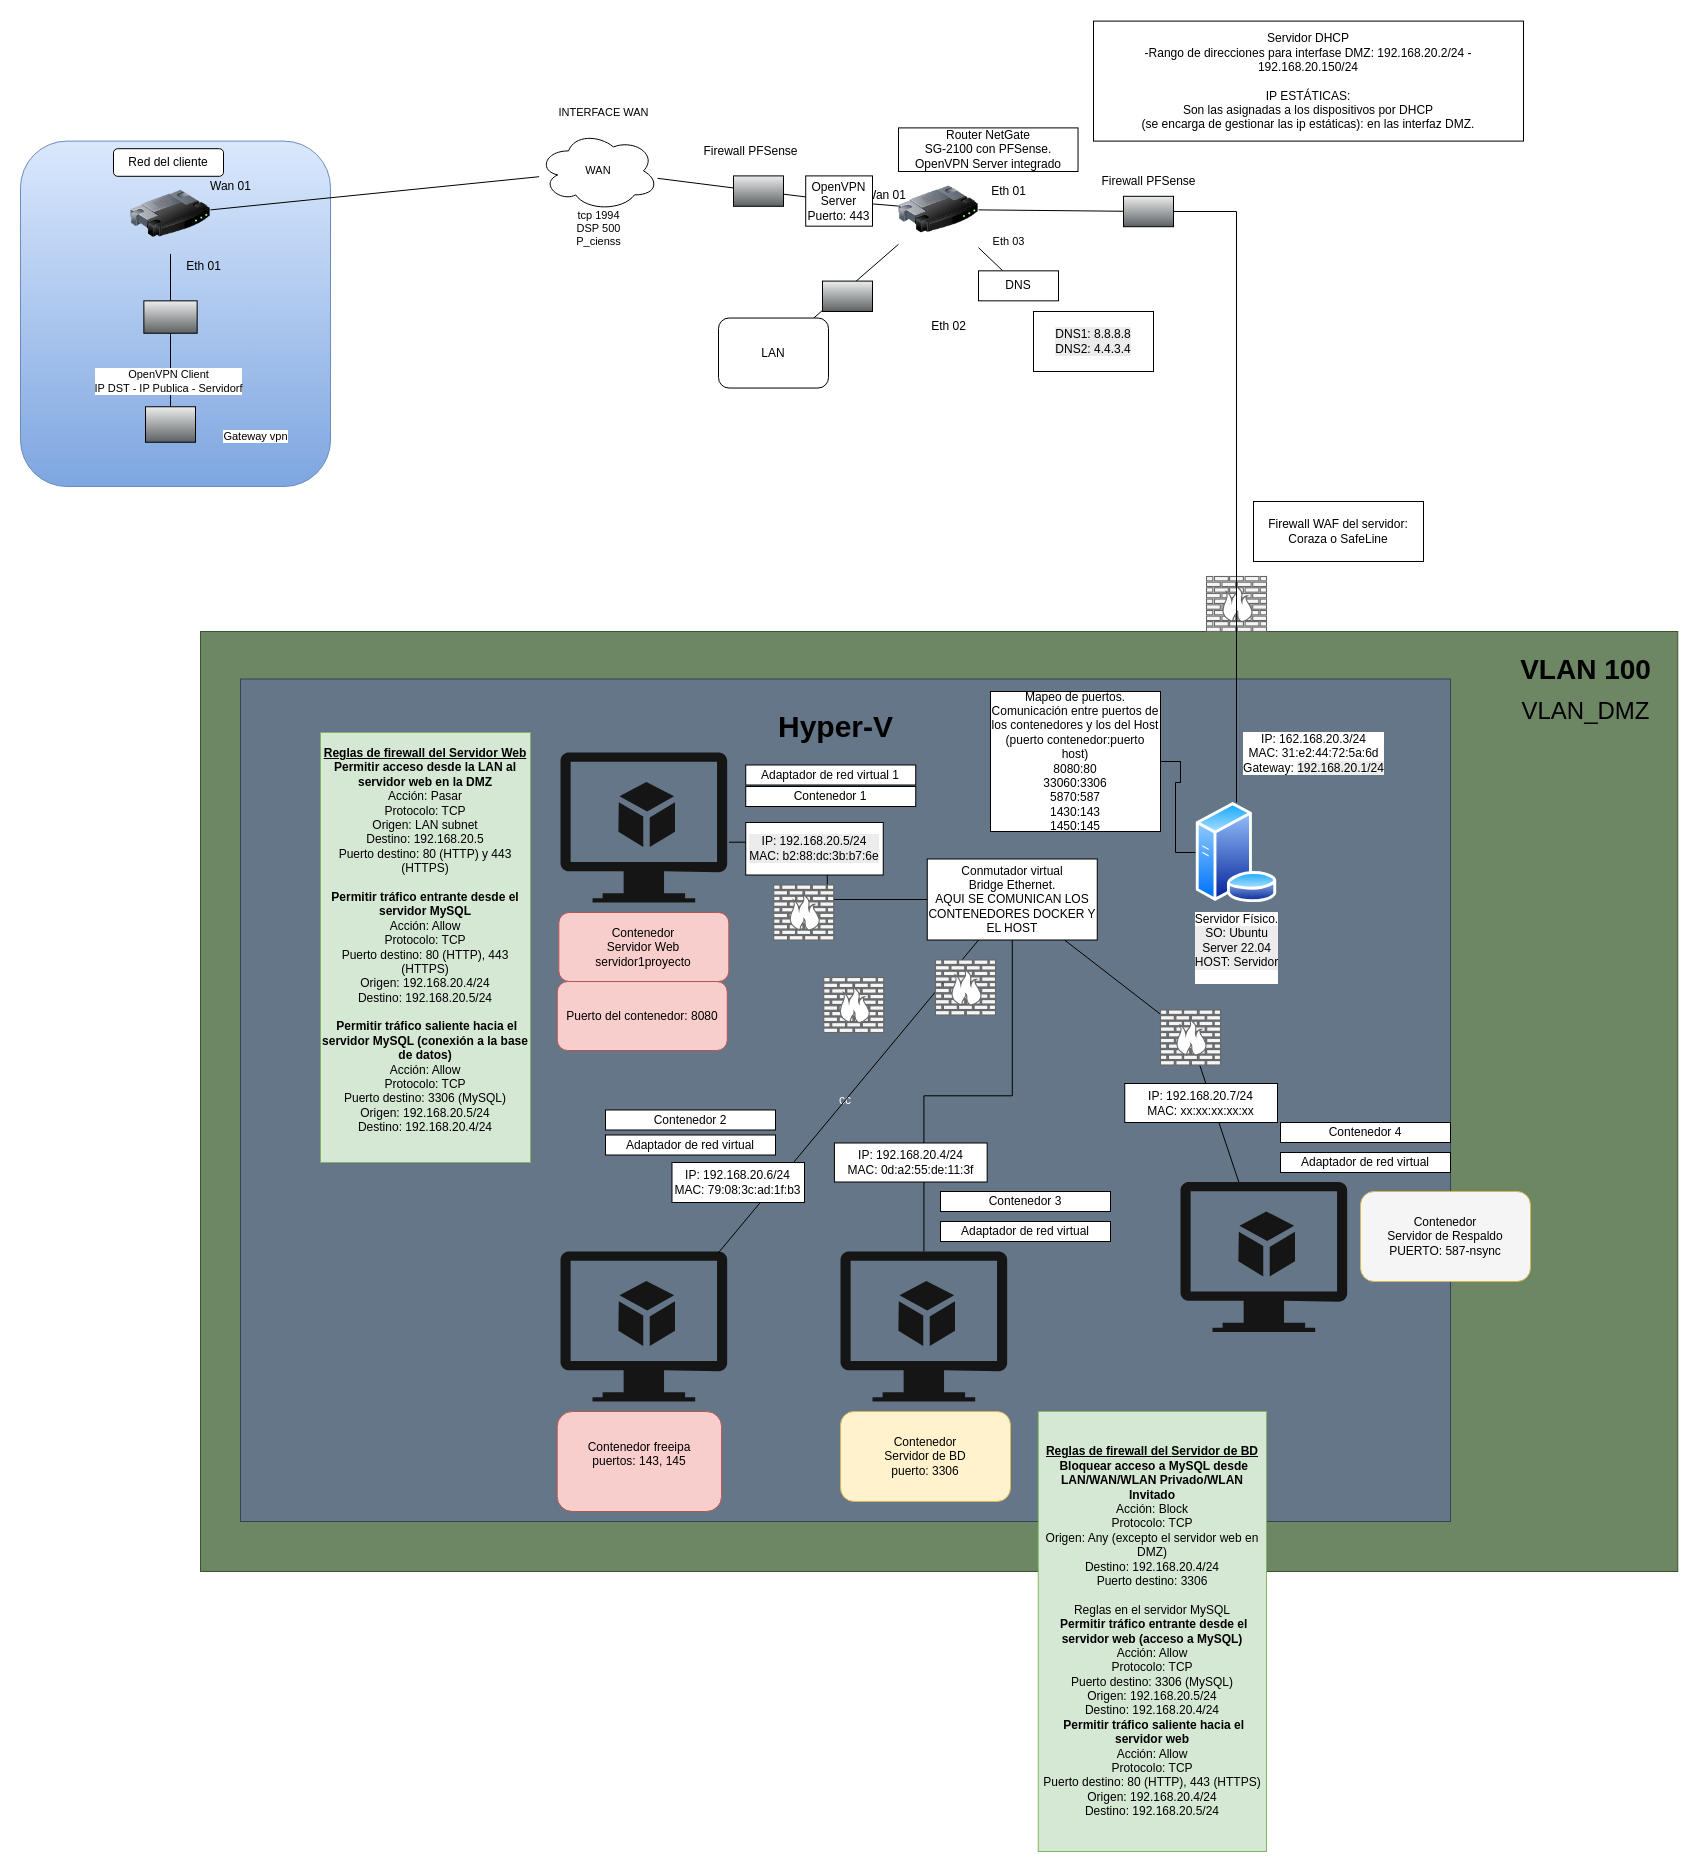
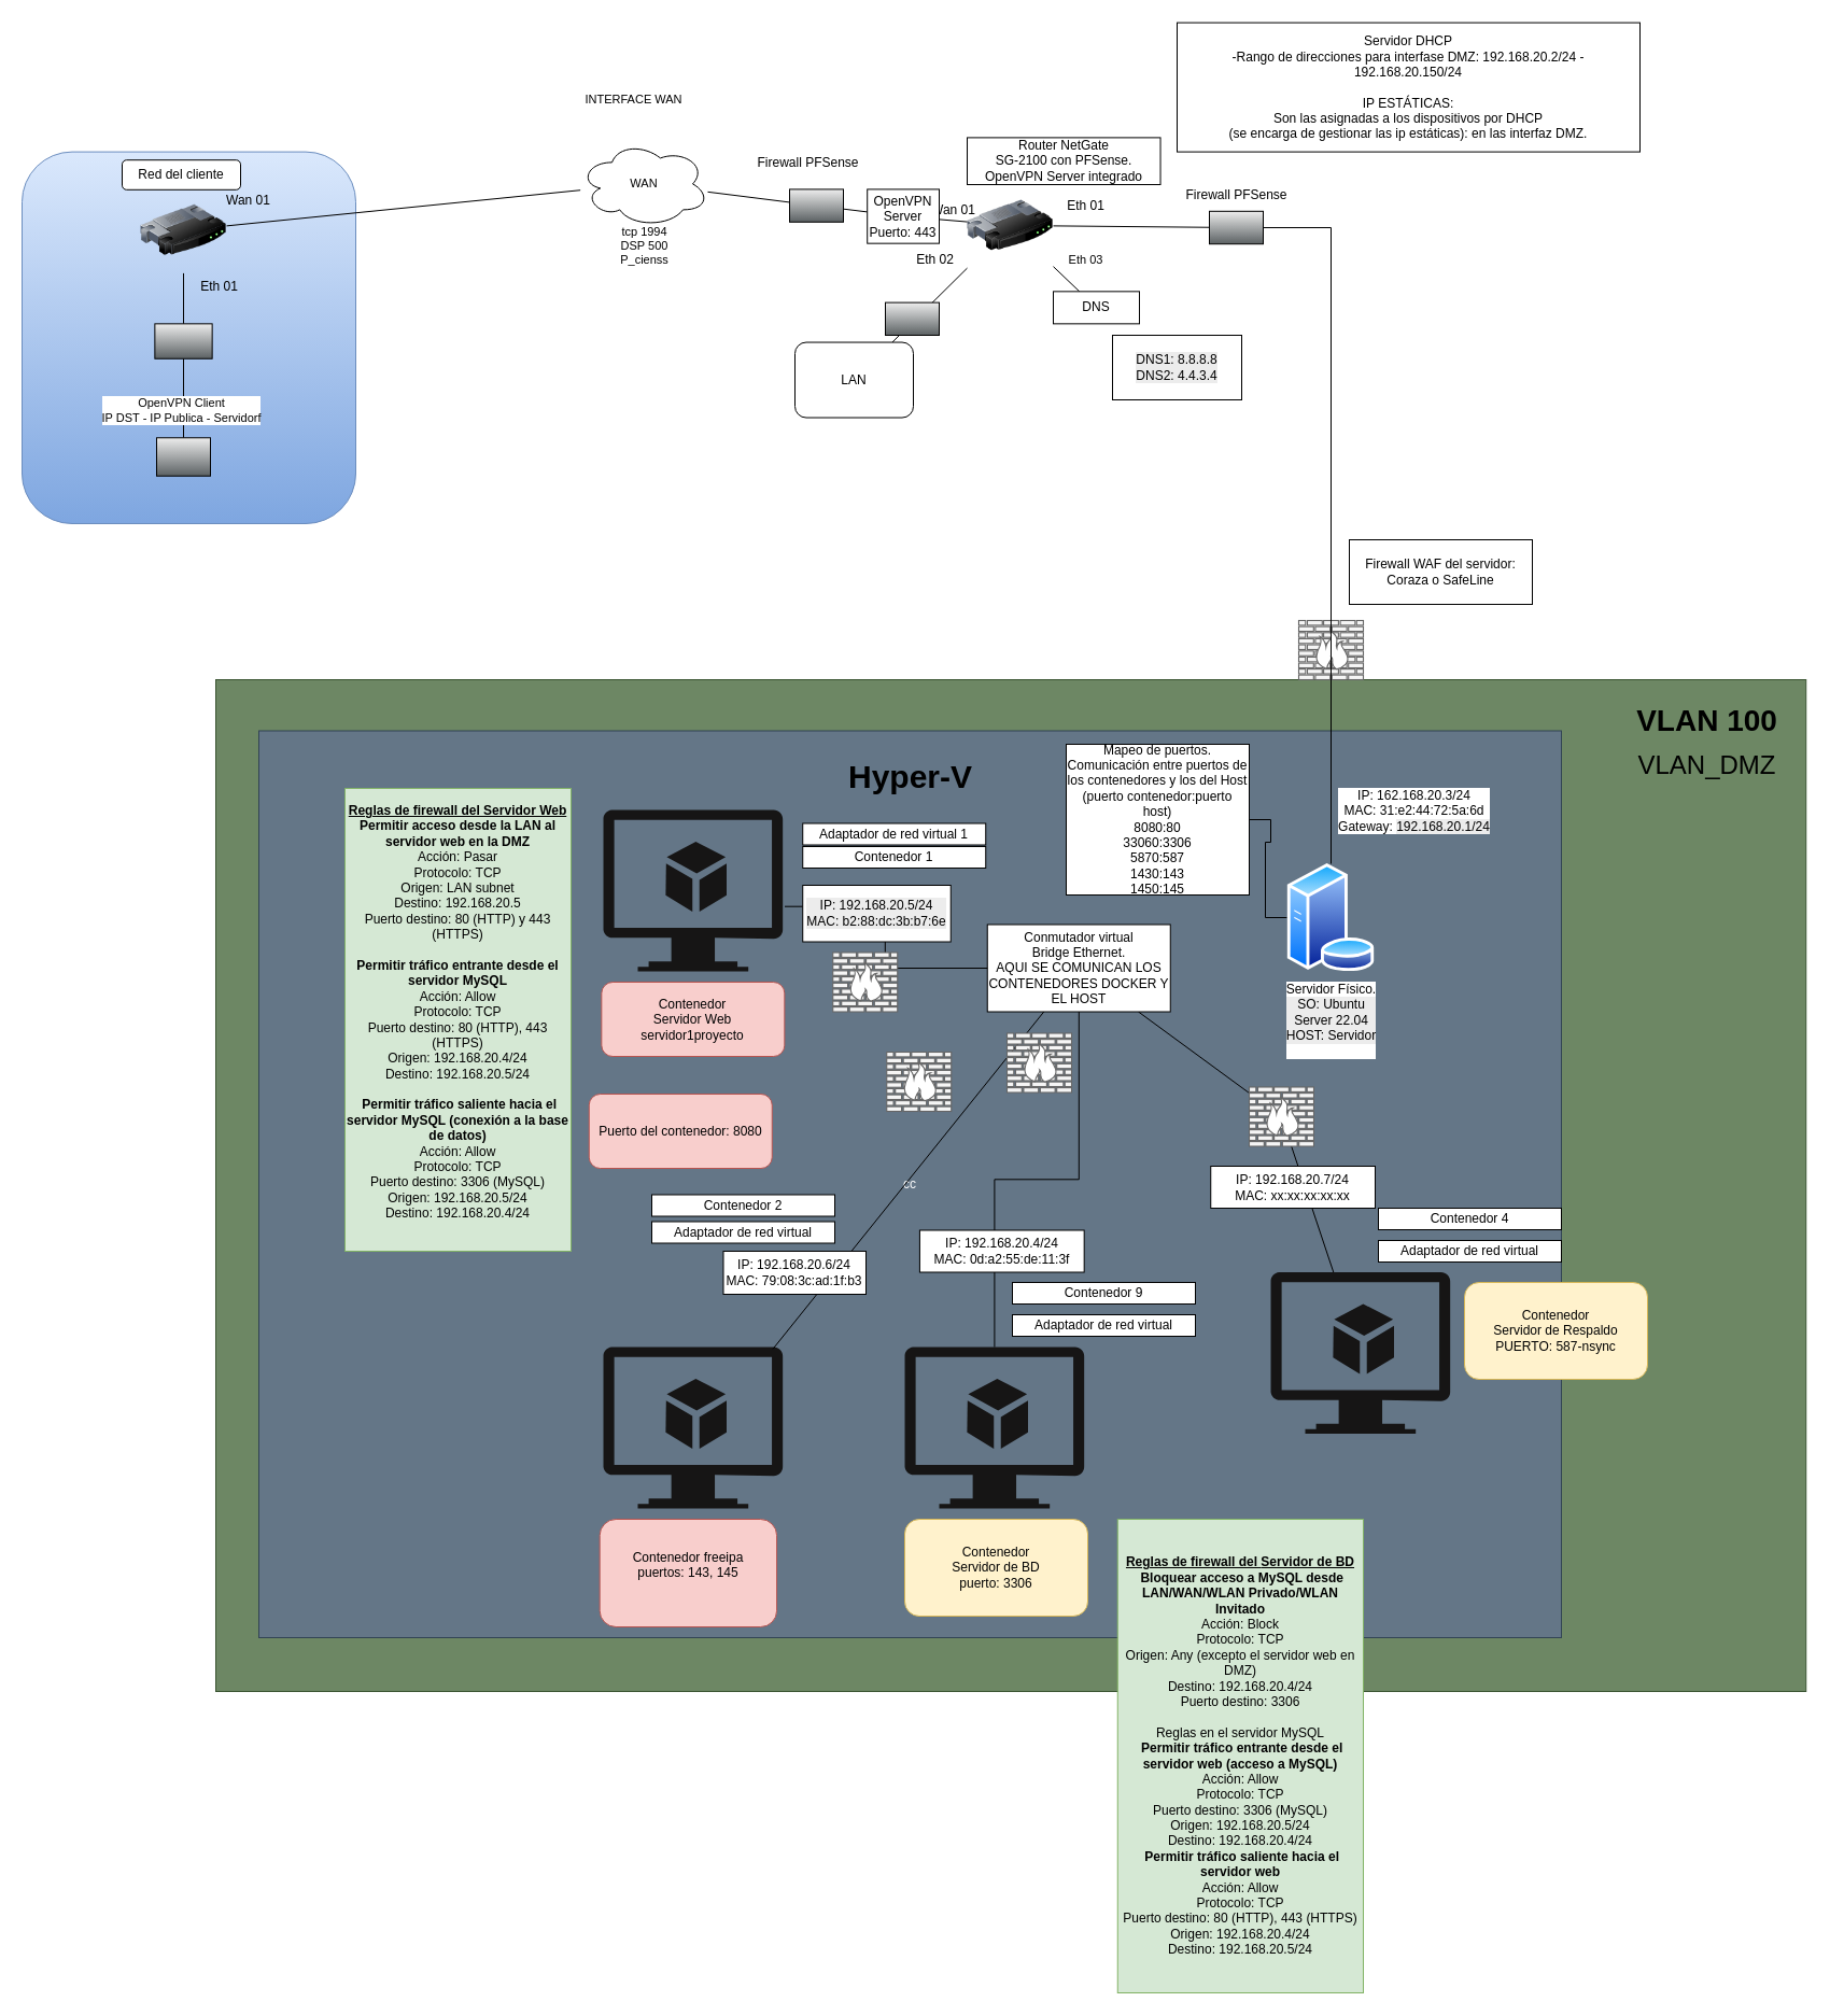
- <mxCell id="14" value="INTERFACE WAN" style="text;html=1;align=center;verticalAlign=middle;resizable=0;points=[];autosize=1;strokeColor=none;fillColor=none;fontFamily=Helvetica;fontSize=11;fontColor=default;labelBackgroundColor=default;" parent="1" vertex="1"><mxGeometry x="548.01" y="97.4" width="110" height="30" as="geometry" /></mxCell>
+ <mxCell id="14" value="INTERFACE WAN" style="text;html=1;align=center;verticalAlign=middle;resizable=0;points=[];autosize=1;strokeColor=none;fillColor=none;fontFamily=Helvetica;fontSize=11;fontColor=default;labelBackgroundColor=default;" parent="1" vertex="1"><mxGeometry x="533.01" y="77.4" width="110" height="30" as="geometry" /></mxCell>
- <mxCell id="71" value="Eth 02" style="text;html=1;align=center;verticalAlign=middle;resizable=0;points=[];autosize=1;strokeColor=none;fillColor=none;" parent="1" vertex="1"><mxGeometry x="918.01" y="310.8" width="60" height="30" as="geometry" /></mxCell>
+ <mxCell id="71" value="Eth 02" style="text;html=1;align=center;verticalAlign=middle;resizable=0;points=[];autosize=1;strokeColor=none;fillColor=none;" parent="1" vertex="1"><mxGeometry x="838.01" y="225.8" width="60" height="30" as="geometry" /></mxCell>
- <mxCell id="11" value="LAN" style="rounded=1;whiteSpace=wrap;html=1;" parent="1" vertex="1"><mxGeometry x="718.01" y="317.54" width="110" height="70" as="geometry" /></mxCell>
+ <mxCell id="11" value="LAN" style="rounded=1;whiteSpace=wrap;html=1;" parent="1" vertex="1"><mxGeometry x="738.01" y="317.54" width="110" height="70" as="geometry" /></mxCell>
- <mxCell id="13" value="Gateway vpn" style="text;html=1;align=center;verticalAlign=middle;resizable=0;points=[];autosize=1;strokeColor=none;fillColor=none;fontFamily=Helvetica;fontSize=11;fontColor=default;labelBackgroundColor=default;" parent="1" vertex="1"><mxGeometry x="210" y="421" width="90" height="30" as="geometry" /></mxCell>
- <mxCell id="50" value="&lt;span style=&quot;font-size: 30px;&quot;&gt;&lt;b&gt;Hyper-V&lt;/b&gt;&lt;/span&gt;" style="text;html=1;align=center;verticalAlign=middle;resizable=0;points=[];autosize=1;strokeColor=none;fillColor=none;" parent="1" vertex="1"><mxGeometry x="765" y="701" width="140" height="50" as="geometry" /></mxCell>
+ <mxCell id="50" value="&lt;span style=&quot;font-size: 30px;&quot;&gt;&lt;b&gt;Hyper-V&lt;/b&gt;&lt;/span&gt;" style="text;html=1;align=center;verticalAlign=middle;resizable=0;points=[];autosize=1;strokeColor=none;fillColor=none;" parent="1" vertex="1"><mxGeometry x="775" y="696" width="140" height="50" as="geometry" /></mxCell>
- <mxCell id="35" value="&lt;div&gt;&lt;span style=&quot;background-color: transparent; color: light-dark(rgb(0, 0, 0), rgb(255, 255, 255));&quot;&gt;Conmutador virtual&lt;/span&gt;&lt;/div&gt;&lt;div&gt;&lt;span style=&quot;background-color: transparent; color: light-dark(rgb(0, 0, 0), rgb(255, 255, 255));&quot;&gt;Bridge Ethernet.&lt;/span&gt;&lt;/div&gt;&lt;div&gt;&lt;span style=&quot;background-color: transparent; color: light-dark(rgb(0, 0, 0), rgb(255, 255, 255));&quot;&gt;AQUI SE COMUNICAN LOS CONTENEDORES DOCKER Y EL HOST&lt;/span&gt;&lt;/div&gt;" style="whiteSpace=wrap;html=1;" parent="1" vertex="1"><mxGeometry x="926.75" y="858.5" width="170" height="81" as="geometry" /></mxCell>
+ <mxCell id="35" value="&lt;div&gt;&lt;span style=&quot;background-color: transparent; color: light-dark(rgb(0, 0, 0), rgb(255, 255, 255));&quot;&gt;Conmutador virtual&lt;/span&gt;&lt;/div&gt;&lt;div&gt;&lt;span style=&quot;background-color: transparent; color: light-dark(rgb(0, 0, 0), rgb(255, 255, 255));&quot;&gt;Bridge Ethernet.&lt;/span&gt;&lt;/div&gt;&lt;div&gt;&lt;span style=&quot;background-color: transparent; color: light-dark(rgb(0, 0, 0), rgb(255, 255, 255));&quot;&gt;AQUI SE COMUNICAN LOS CONTENEDORES DOCKER Y EL HOST&lt;/span&gt;&lt;/div&gt;" style="whiteSpace=wrap;html=1;" parent="1" vertex="1"><mxGeometry x="916.75" y="858.5" width="170" height="81" as="geometry" /></mxCell>
- <mxCell id="64" value="Puerto del contenedor: 8080" style="rounded=1;whiteSpace=wrap;html=1;fillColor=#f8cecc;strokeColor=#b85450;" parent="1" vertex="1"><mxGeometry x="556.75" y="981" width="170" height="69" as="geometry" /></mxCell>
+ <mxCell id="64" value="Puerto del contenedor: 8080" style="rounded=1;whiteSpace=wrap;html=1;fillColor=#f8cecc;strokeColor=#b85450;" parent="1" vertex="1"><mxGeometry x="546.75" y="1016" width="170" height="69" as="geometry" /></mxCell>
- <mxCell id="48" value="&lt;div&gt;IP: 192.168.20.4/24&lt;/div&gt;&lt;div&gt;&lt;span style=&quot;background-color: transparent; color: light-dark(rgb(0, 0, 0), rgb(255, 255, 255));&quot;&gt;MAC:&amp;nbsp;0d:a2:55:de:11:3f&lt;/span&gt;&lt;/div&gt;" style="whiteSpace=wrap;html=1;" parent="1" vertex="1"><mxGeometry x="833.92" y="1142.5" width="152.75" height="39" as="geometry" /></mxCell>
+ <mxCell id="48" value="&lt;div&gt;IP: 192.168.20.4/24&lt;/div&gt;&lt;div&gt;&lt;span style=&quot;background-color: transparent; color: light-dark(rgb(0, 0, 0), rgb(255, 255, 255));&quot;&gt;MAC:&amp;nbsp;0d:a2:55:de:11:3f&lt;/span&gt;&lt;/div&gt;" style="whiteSpace=wrap;html=1;" parent="1" vertex="1"><mxGeometry x="853.92" y="1142.5" width="152.75" height="39" as="geometry" /></mxCell>
- <mxCell id="53" value="Contenedor 3" style="whiteSpace=wrap;html=1;" parent="1" vertex="1"><mxGeometry x="940" y="1191" width="170" height="20" as="geometry" /></mxCell>
+ <mxCell id="53" value="Contenedor 9" style="whiteSpace=wrap;html=1;" parent="1" vertex="1"><mxGeometry x="940" y="1191" width="170" height="20" as="geometry" /></mxCell>
- <mxCell id="55" value="&lt;div&gt;Contenedor&lt;/div&gt;&lt;div&gt;Servidor de Respaldo&lt;/div&gt;&lt;div&gt;PUERTO:&amp;nbsp;&lt;span style=&quot;background-color: transparent; color: light-dark(rgb(0, 0, 0), rgb(255, 255, 255));&quot;&gt;587-nsync&lt;/span&gt;&lt;/div&gt;" style="rounded=1;whiteSpace=wrap;html=1;fillColor=#f5f5f5;strokeColor=#d6b656;" parent="1" vertex="1"><mxGeometry x="1360" y="1191" width="170" height="90" as="geometry" /></mxCell>
+ <mxCell id="55" value="&lt;div&gt;Contenedor&lt;/div&gt;&lt;div&gt;Servidor de Respaldo&lt;/div&gt;&lt;div&gt;PUERTO:&amp;nbsp;&lt;span style=&quot;background-color: transparent; color: light-dark(rgb(0, 0, 0), rgb(255, 255, 255));&quot;&gt;587-nsync&lt;/span&gt;&lt;/div&gt;" style="rounded=1;whiteSpace=wrap;html=1;fillColor=#fff2cc;strokeColor=#d6b656;" parent="1" vertex="1"><mxGeometry x="1360" y="1191" width="170" height="90" as="geometry" /></mxCell>
